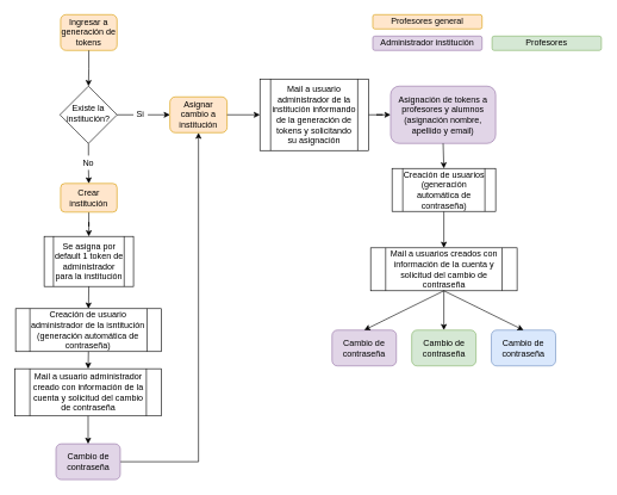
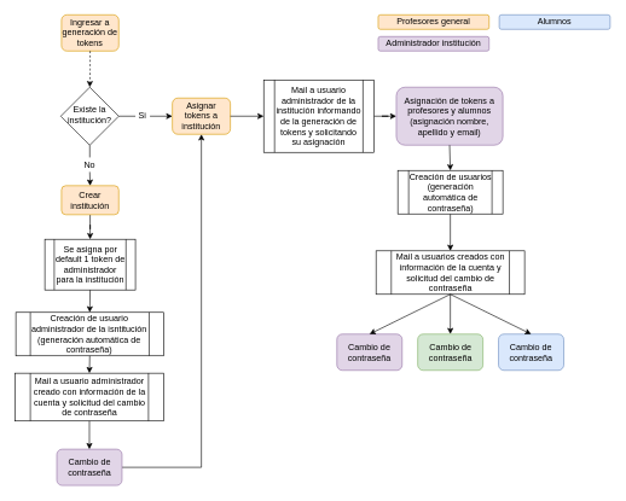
+ <mxCell id="20" value="Alumnos" style="rounded=1;whiteSpace=wrap;html=1;fontSize=12;glass=0;strokeWidth=1;shadow=0;fillColor=#dae8fc;strokeColor=#6c8ebf;" vertex="1" parent="1"><mxGeometry x="688" y="20" width="153" height="20" as="geometry" /></mxCell>
- <mxCell id="21" value="Profesores" style="rounded=1;whiteSpace=wrap;html=1;fontSize=12;glass=0;strokeWidth=1;shadow=0;fillColor=#d5e8d4;strokeColor=#82b366;" vertex="1" parent="1"><mxGeometry x="688" y="50" width="153" height="20" as="geometry" /></mxCell>
- <mxCell id="7" value="" style="endArrow=classic;html=1;rounded=0;exitX=0.5;exitY=1;exitDx=0;exitDy=0;entryX=0.5;entryY=0;entryDx=0;entryDy=0;edgeStyle=orthogonalEdgeStyle;" edge="1" parent="1" source="2" target="3"><mxGeometry width="50" height="50" relative="1" as="geometry"><mxPoint x="403" y="200" as="sourcePoint" /><mxPoint x="453" y="150" as="targetPoint" /></mxGeometry></mxCell>
+ <mxCell id="7" value="" style="endArrow=classic;html=1;rounded=0;exitX=0.5;exitY=1;exitDx=0;exitDy=0;entryX=0.5;entryY=0;entryDx=0;entryDy=0;edgeStyle=orthogonalEdgeStyle;dashed=1;" edge="1" parent="1" source="2" target="3"><mxGeometry width="50" height="50" relative="1" as="geometry"><mxPoint x="403" y="200" as="sourcePoint" /><mxPoint x="453" y="150" as="targetPoint" /></mxGeometry></mxCell>
- <mxCell id="6" value="Asignar cambio a institución" style="rounded=1;whiteSpace=wrap;html=1;fontSize=12;glass=0;strokeWidth=1;shadow=0;fillColor=#ffe6cc;strokeColor=#d79b00;" vertex="1" parent="1"><mxGeometry x="237" y="135" width="80" height="50" as="geometry" /></mxCell>
+ <mxCell id="6" value="Asignar tokens a institución" style="rounded=1;whiteSpace=wrap;html=1;fontSize=12;glass=0;strokeWidth=1;shadow=0;fillColor=#ffe6cc;strokeColor=#d79b00;" vertex="1" parent="1"><mxGeometry x="237" y="135" width="80" height="50" as="geometry" /></mxCell>
